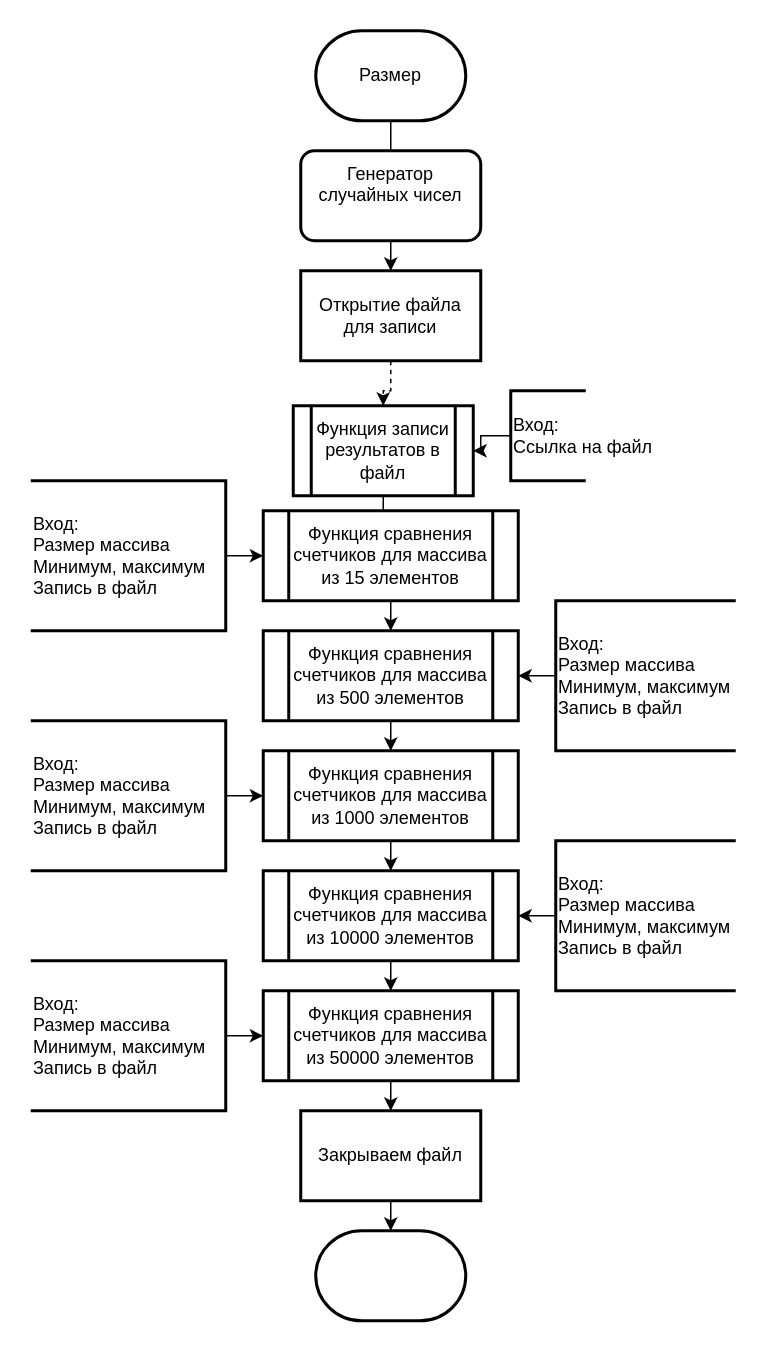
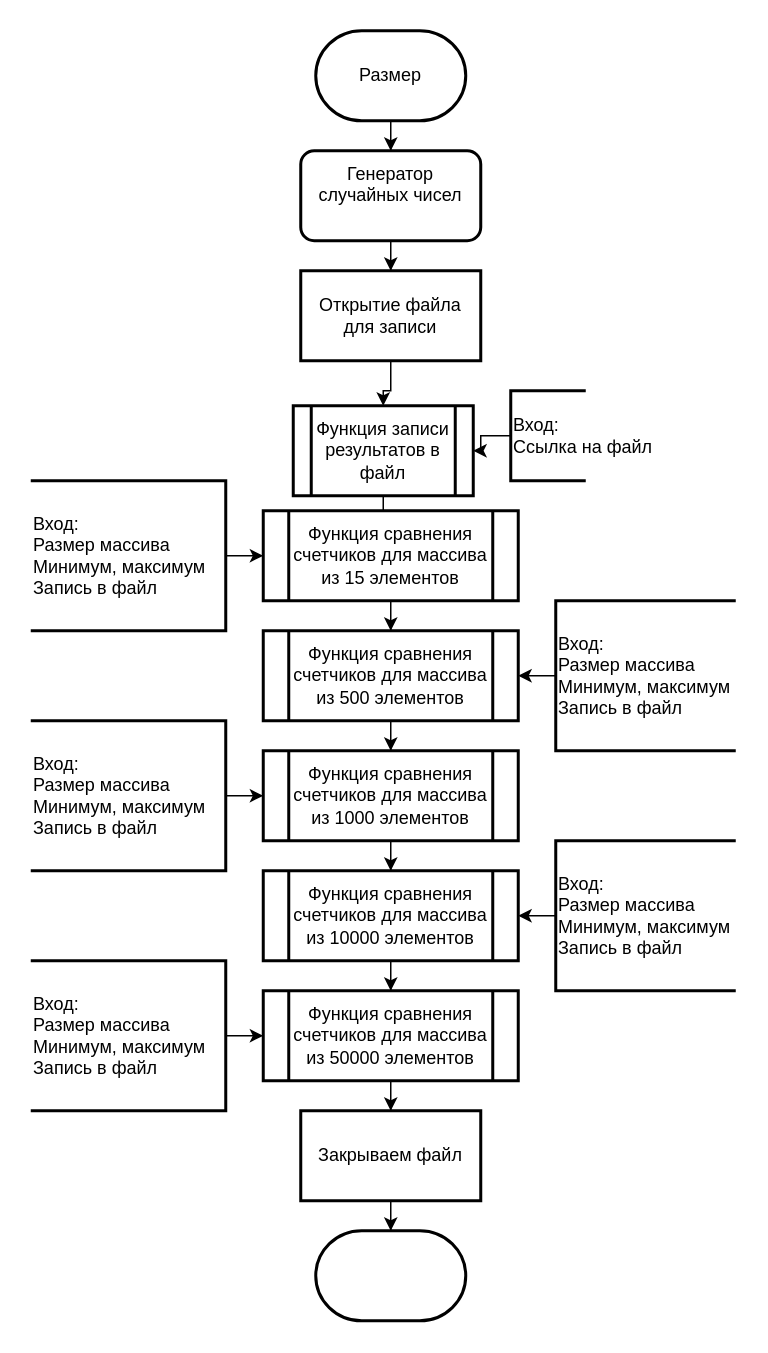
- <mxCell id="2" value="" style="edgeStyle=orthogonalEdgeStyle;rounded=0;orthogonalLoop=1;jettySize=auto;html=1;endArrow=none;" edge="1" parent="1" source="3" target="5"><mxGeometry relative="1" as="geometry" /></mxCell>
+ <mxCell id="2" value="" style="edgeStyle=orthogonalEdgeStyle;rounded=0;orthogonalLoop=1;jettySize=auto;html=1;" edge="1" parent="1" source="3" target="5"><mxGeometry relative="1" as="geometry" /></mxCell>
- <mxCell id="8" value="" style="edgeStyle=orthogonalEdgeStyle;rounded=0;orthogonalLoop=1;jettySize=auto;html=1;dashed=1;" edge="1" parent="1" source="9" target="7"><mxGeometry relative="1" as="geometry" /></mxCell>
+ <mxCell id="8" value="" style="edgeStyle=orthogonalEdgeStyle;rounded=0;orthogonalLoop=1;jettySize=auto;html=1;" edge="1" parent="1" source="9" target="7"><mxGeometry relative="1" as="geometry" /></mxCell>
